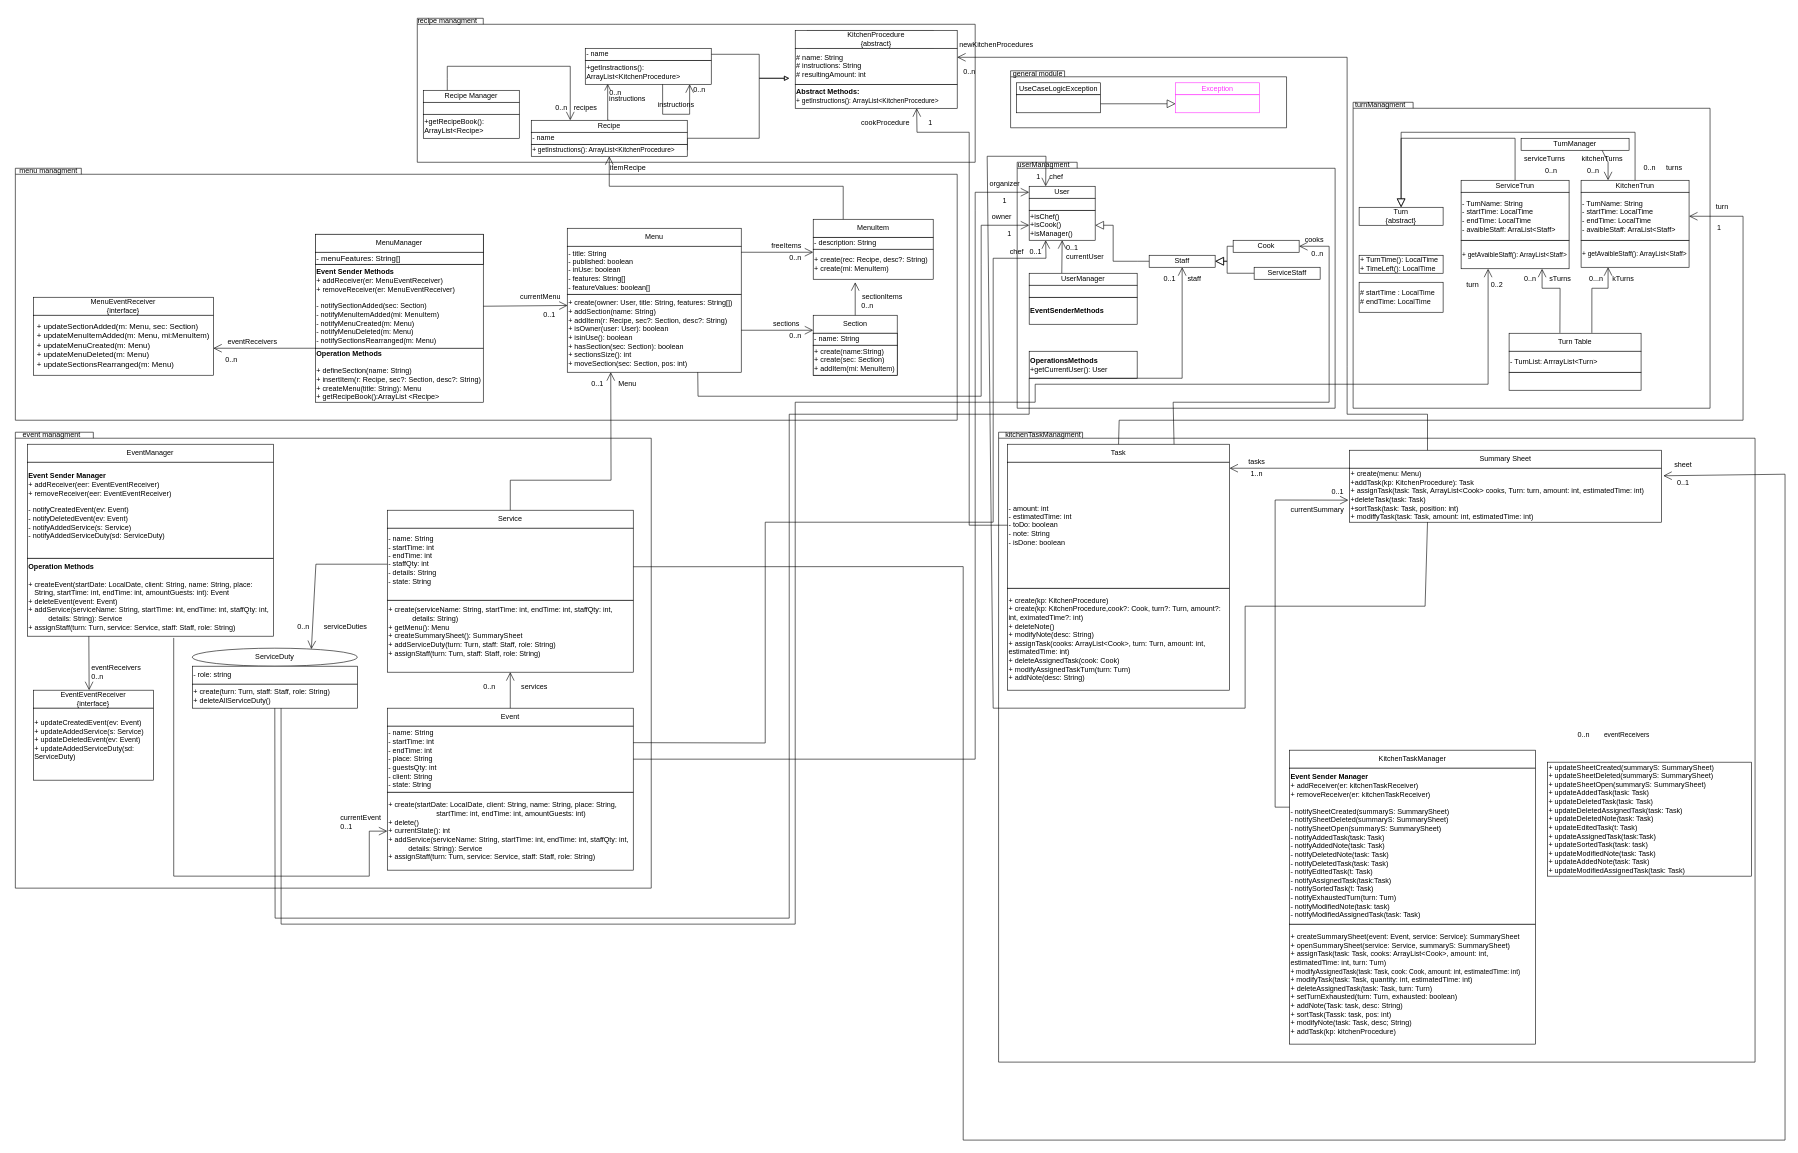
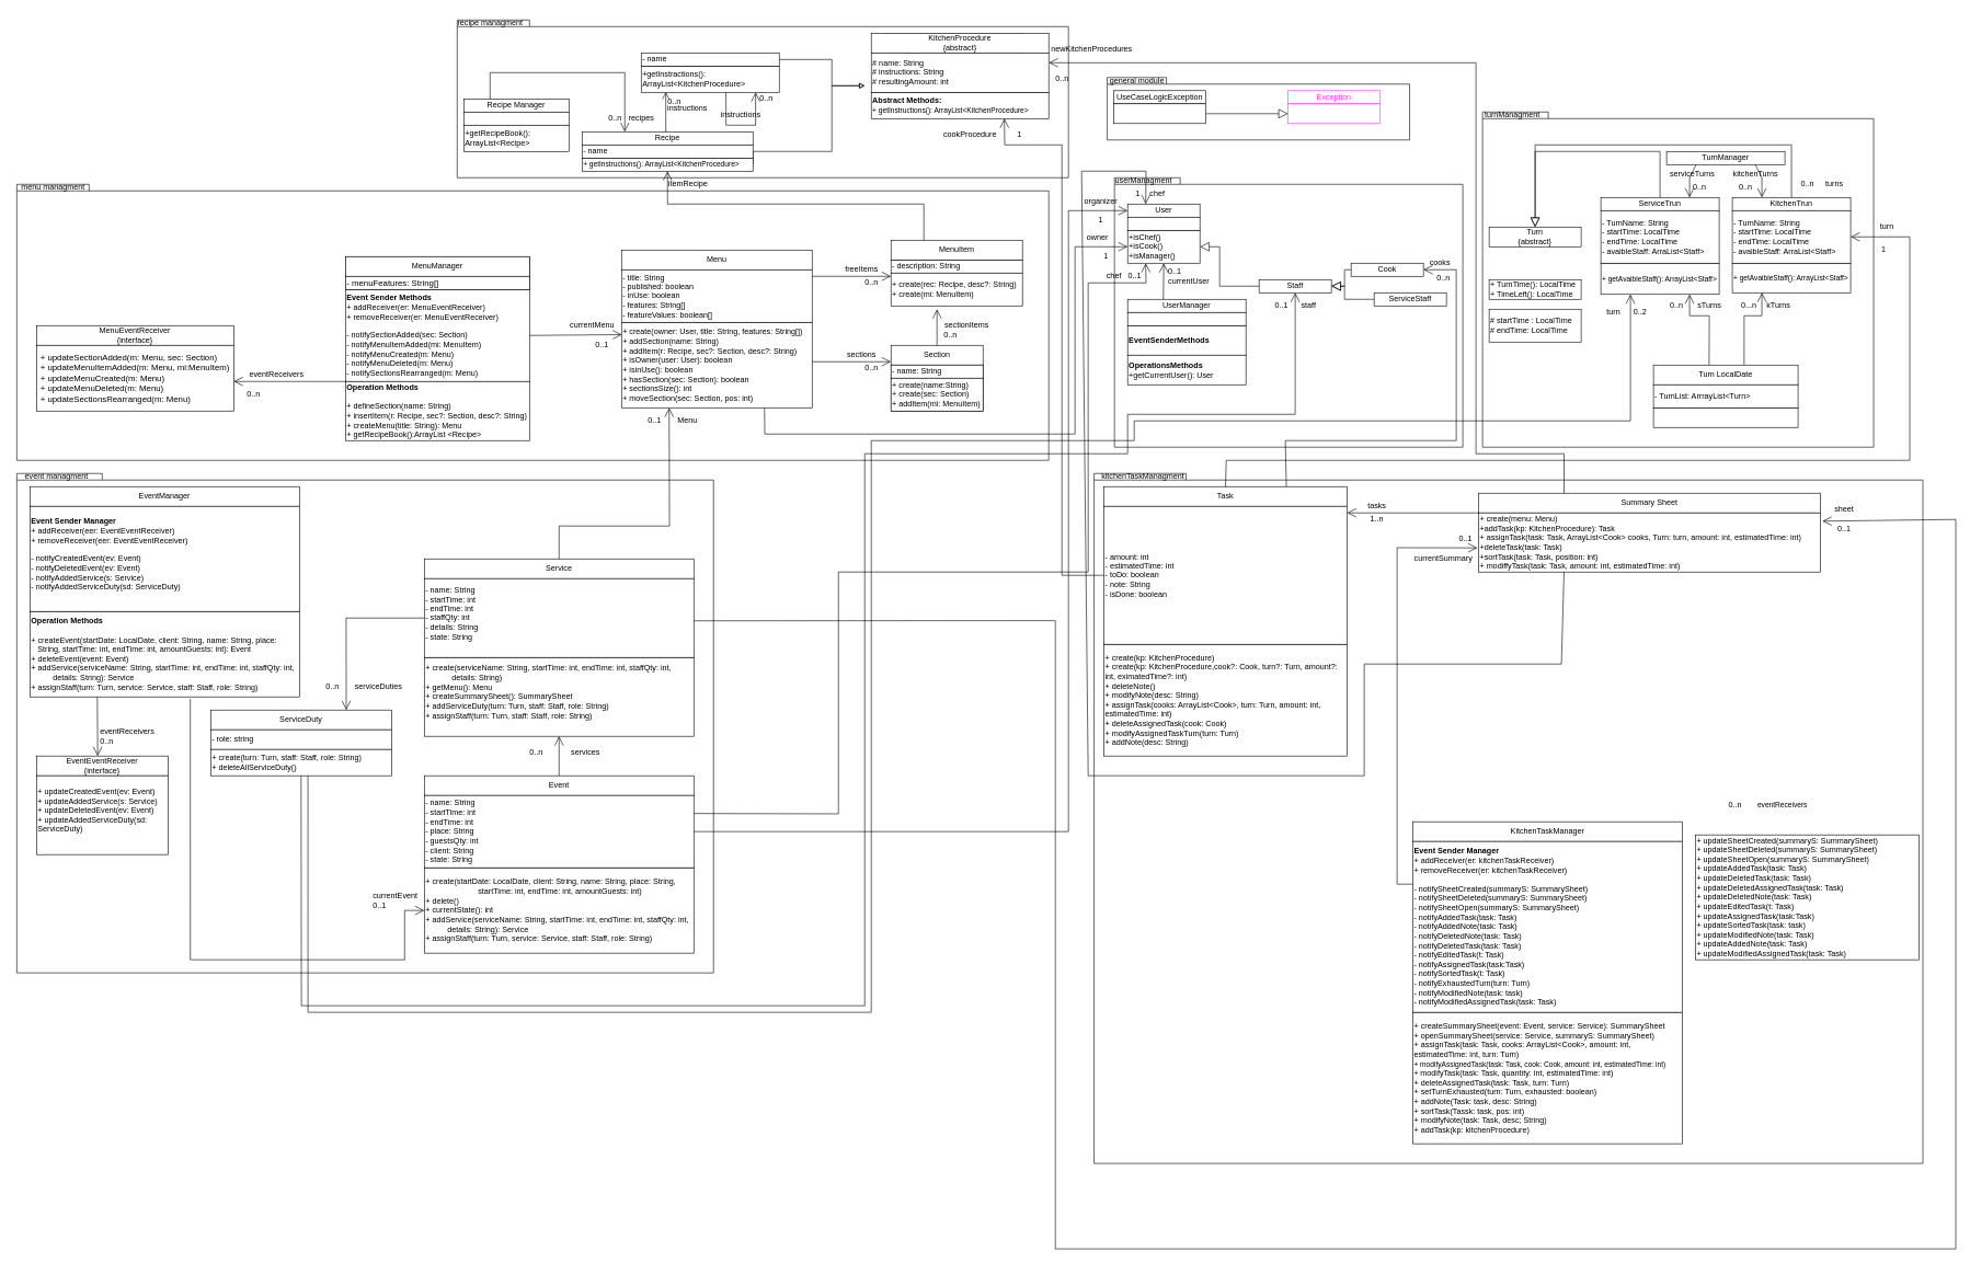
+ <mxCell id="129" value="" style="endArrow=open;endFill=0;endSize=12;html=1;rounded=0;exitX=0.25;exitY=1;exitDx=0;exitDy=0;entryX=0.75;entryY=0;entryDx=0;entryDy=0;" parent="1" source="127" target="115" edge="1"><mxGeometry width="160" relative="1" as="geometry"><mxPoint x="2680" y="260" as="sourcePoint" /><mxPoint x="2690" y="310" as="targetPoint" /><Array as="points"><mxPoint x="2570" y="270" /></Array></mxGeometry></mxCell>
- <mxCell id="118" value="Turn Table" style="html=1;whiteSpace=wrap;" parent="1" vertex="1"><mxGeometry x="2515" y="555" width="220" height="30" as="geometry" /></mxCell>
+ <mxCell id="118" value="Turn LocalDate" style="html=1;whiteSpace=wrap;" parent="1" vertex="1"><mxGeometry x="2515" y="555" width="220" height="30" as="geometry" /></mxCell>
- <mxCell id="80" value="&lt;b&gt;OperationsMethods&lt;/b&gt;&lt;br&gt;+getCurrentUser(): User" style="html=1;whiteSpace=wrap;align=left;" parent="1" vertex="1"><mxGeometry x="1715" y="585" width="180" height="45" as="geometry" /></mxCell>
+ <mxCell id="80" value="&lt;b&gt;OperationsMethods&lt;/b&gt;&lt;br&gt;+getCurrentUser(): User" style="html=1;whiteSpace=wrap;align=left;" parent="1" vertex="1"><mxGeometry x="1715" y="540" width="180" height="45" as="geometry" /></mxCell>
- <mxCell id="169" value="ServiceDuty" style="ellipse;html=1;whiteSpace=wrap;" parent="1" vertex="1"><mxGeometry x="320" y="1080" width="275" height="30" as="geometry" /></mxCell>
+ <mxCell id="169" value="ServiceDuty" style="html=1;whiteSpace=wrap;" parent="1" vertex="1"><mxGeometry x="320" y="1080" width="275" height="30" as="geometry" /></mxCell>
